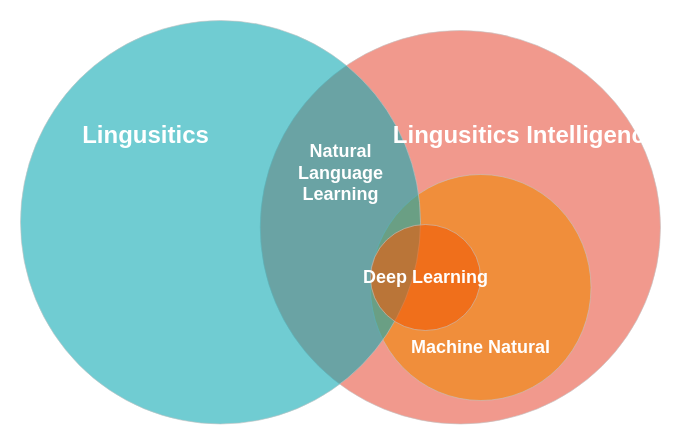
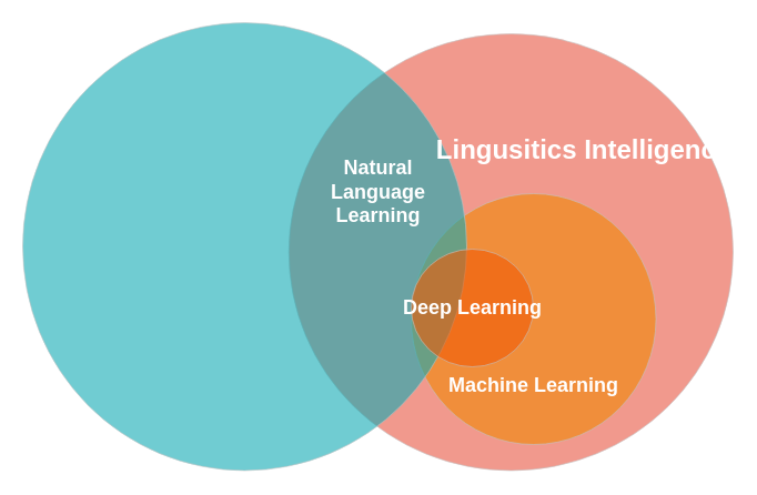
- <mxCell id="5" value="&lt;b&gt;Lingusitics&lt;/b&gt;" style="text;fontSize=24;align=center;verticalAlign=middle;html=1;fontColor=#FFFFFF;" parent="1" vertex="1"><mxGeometry x="50" y="100" width="190" height="70" as="geometry" /></mxCell>
- <mxCell id="7" value="&lt;b&gt;&lt;font style=&quot;font-size: 18px&quot;&gt;Machine Natural&lt;/font&gt;&lt;/b&gt;" style="text;fontSize=24;align=center;verticalAlign=middle;html=1;fontColor=#FFFFFF;" parent="1" vertex="1"><mxGeometry x="385.25" y="310" width="190" height="70" as="geometry" /></mxCell>
+ <mxCell id="7" value="&lt;b&gt;&lt;font style=&quot;font-size: 18px&quot;&gt;Machine Learning&lt;/font&gt;&lt;/b&gt;" style="text;fontSize=24;align=center;verticalAlign=middle;html=1;fontColor=#FFFFFF;" parent="1" vertex="1"><mxGeometry x="385.25" y="310" width="190" height="70" as="geometry" /></mxCell>
